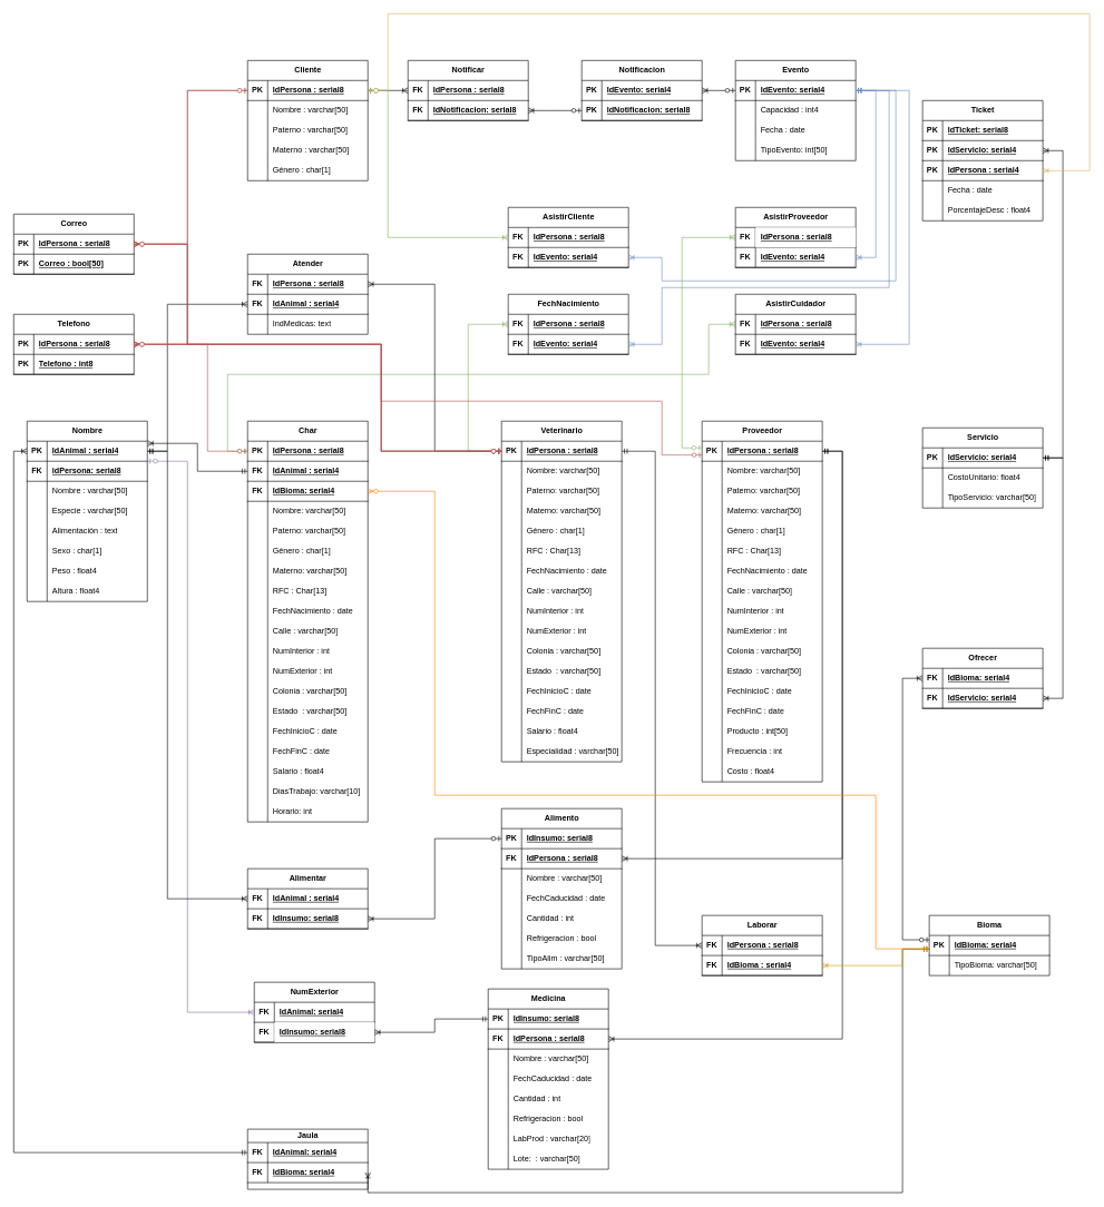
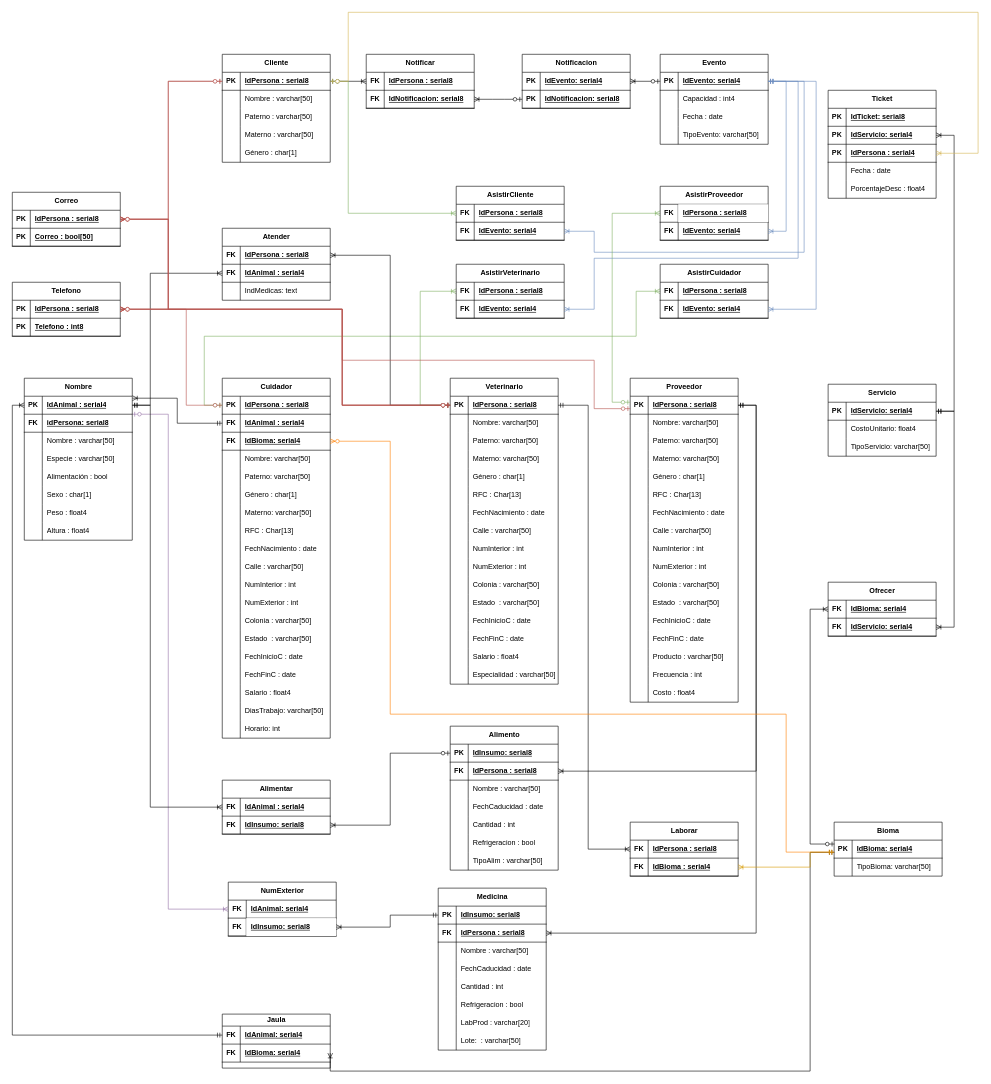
- <mxCell id="238" value="TipoEvento: int[50]" style="shape=partialRectangle;connectable=0;fillColor=none;top=0;left=0;bottom=0;right=0;align=left;spacingLeft=6;overflow=hidden;whiteSpace=wrap;html=1;" parent="236" vertex="1"><mxGeometry x="30" width="150" height="30" as="geometry"><mxRectangle width="150" height="30" as="alternateBounds" /></mxGeometry></mxCell>
+ <mxCell id="238" value="TipoEvento: varchar[50]" style="shape=partialRectangle;connectable=0;fillColor=none;top=0;left=0;bottom=0;right=0;align=left;spacingLeft=6;overflow=hidden;whiteSpace=wrap;html=1;" parent="236" vertex="1"><mxGeometry x="30" width="150" height="30" as="geometry"><mxRectangle width="150" height="30" as="alternateBounds" /></mxGeometry></mxCell>
- <mxCell id="412" value="FechNacimiento" style="shape=table;startSize=30;container=1;collapsible=1;childLayout=tableLayout;fixedRows=1;rowLines=0;fontStyle=1;align=center;resizeLast=1;html=1;" parent="1" vertex="1"><mxGeometry x="760" y="440" width="180" height="90" as="geometry" /></mxCell>
+ <mxCell id="412" value="AsistirVeterinario" style="shape=table;startSize=30;container=1;collapsible=1;childLayout=tableLayout;fixedRows=1;rowLines=0;fontStyle=1;align=center;resizeLast=1;html=1;" parent="1" vertex="1"><mxGeometry x="760" y="440" width="180" height="90" as="geometry" /></mxCell>
- <mxCell id="27" value="Char" style="shape=table;startSize=30;container=1;collapsible=1;childLayout=tableLayout;fixedRows=1;rowLines=0;fontStyle=1;align=center;resizeLast=1;html=1;" parent="1" vertex="1"><mxGeometry x="370" y="630" width="180" height="600" as="geometry" /></mxCell>
+ <mxCell id="27" value="Cuidador" style="shape=table;startSize=30;container=1;collapsible=1;childLayout=tableLayout;fixedRows=1;rowLines=0;fontStyle=1;align=center;resizeLast=1;html=1;" parent="1" vertex="1"><mxGeometry x="370" y="630" width="180" height="600" as="geometry" /></mxCell>
- <mxCell id="17" value="Alimentación : text" style="shape=partialRectangle;connectable=0;fillColor=none;top=0;left=0;bottom=0;right=0;align=left;spacingLeft=6;overflow=hidden;whiteSpace=wrap;html=1;" parent="15" vertex="1"><mxGeometry x="30" width="150" height="30" as="geometry"><mxRectangle width="150" height="30" as="alternateBounds" /></mxGeometry></mxCell>
+ <mxCell id="17" value="Alimentación : bool" style="shape=partialRectangle;connectable=0;fillColor=none;top=0;left=0;bottom=0;right=0;align=left;spacingLeft=6;overflow=hidden;whiteSpace=wrap;html=1;" parent="15" vertex="1"><mxGeometry x="30" width="150" height="30" as="geometry"><mxRectangle width="150" height="30" as="alternateBounds" /></mxGeometry></mxCell>
- <mxCell id="195" value="Producto : int[50]" style="shape=partialRectangle;connectable=0;fillColor=none;top=0;left=0;bottom=0;right=0;align=left;spacingLeft=6;overflow=hidden;whiteSpace=wrap;html=1;" parent="193" vertex="1"><mxGeometry x="30" width="150" height="30" as="geometry"><mxRectangle width="150" height="30" as="alternateBounds" /></mxGeometry></mxCell>
+ <mxCell id="195" value="Producto : varchar[50]" style="shape=partialRectangle;connectable=0;fillColor=none;top=0;left=0;bottom=0;right=0;align=left;spacingLeft=6;overflow=hidden;whiteSpace=wrap;html=1;" parent="193" vertex="1"><mxGeometry x="30" width="150" height="30" as="geometry"><mxRectangle width="150" height="30" as="alternateBounds" /></mxGeometry></mxCell>
- <mxCell id="81" value="DiasTrabajo: varchar[10]" style="shape=partialRectangle;connectable=0;fillColor=none;top=0;left=0;bottom=0;right=0;align=left;spacingLeft=6;overflow=hidden;whiteSpace=wrap;html=1;" parent="79" vertex="1"><mxGeometry x="30" width="150" height="30" as="geometry"><mxRectangle width="150" height="30" as="alternateBounds" /></mxGeometry></mxCell>
+ <mxCell id="81" value="DiasTrabajo: varchar[50]" style="shape=partialRectangle;connectable=0;fillColor=none;top=0;left=0;bottom=0;right=0;align=left;spacingLeft=6;overflow=hidden;whiteSpace=wrap;html=1;" parent="79" vertex="1"><mxGeometry x="30" width="150" height="30" as="geometry"><mxRectangle width="150" height="30" as="alternateBounds" /></mxGeometry></mxCell>
